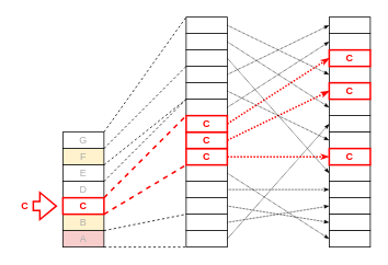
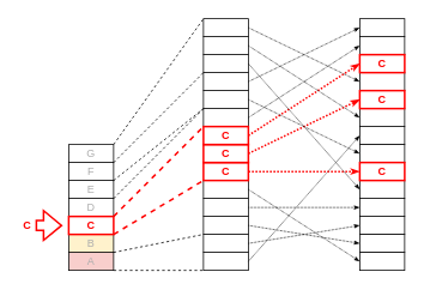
- <mxCell id="17" value="F" style="rounded=0;whiteSpace=wrap;html=1;fontColor=#ADADAD;fillColor=#fff2cc;" vertex="1" parent="1"><mxGeometry x="76" y="180" width="50" height="20" as="geometry" /></mxCell>
+ <mxCell id="17" value="F" style="rounded=0;whiteSpace=wrap;html=1;fontColor=#ADADAD;" vertex="1" parent="1"><mxGeometry x="76" y="180" width="50" height="20" as="geometry" /></mxCell>
